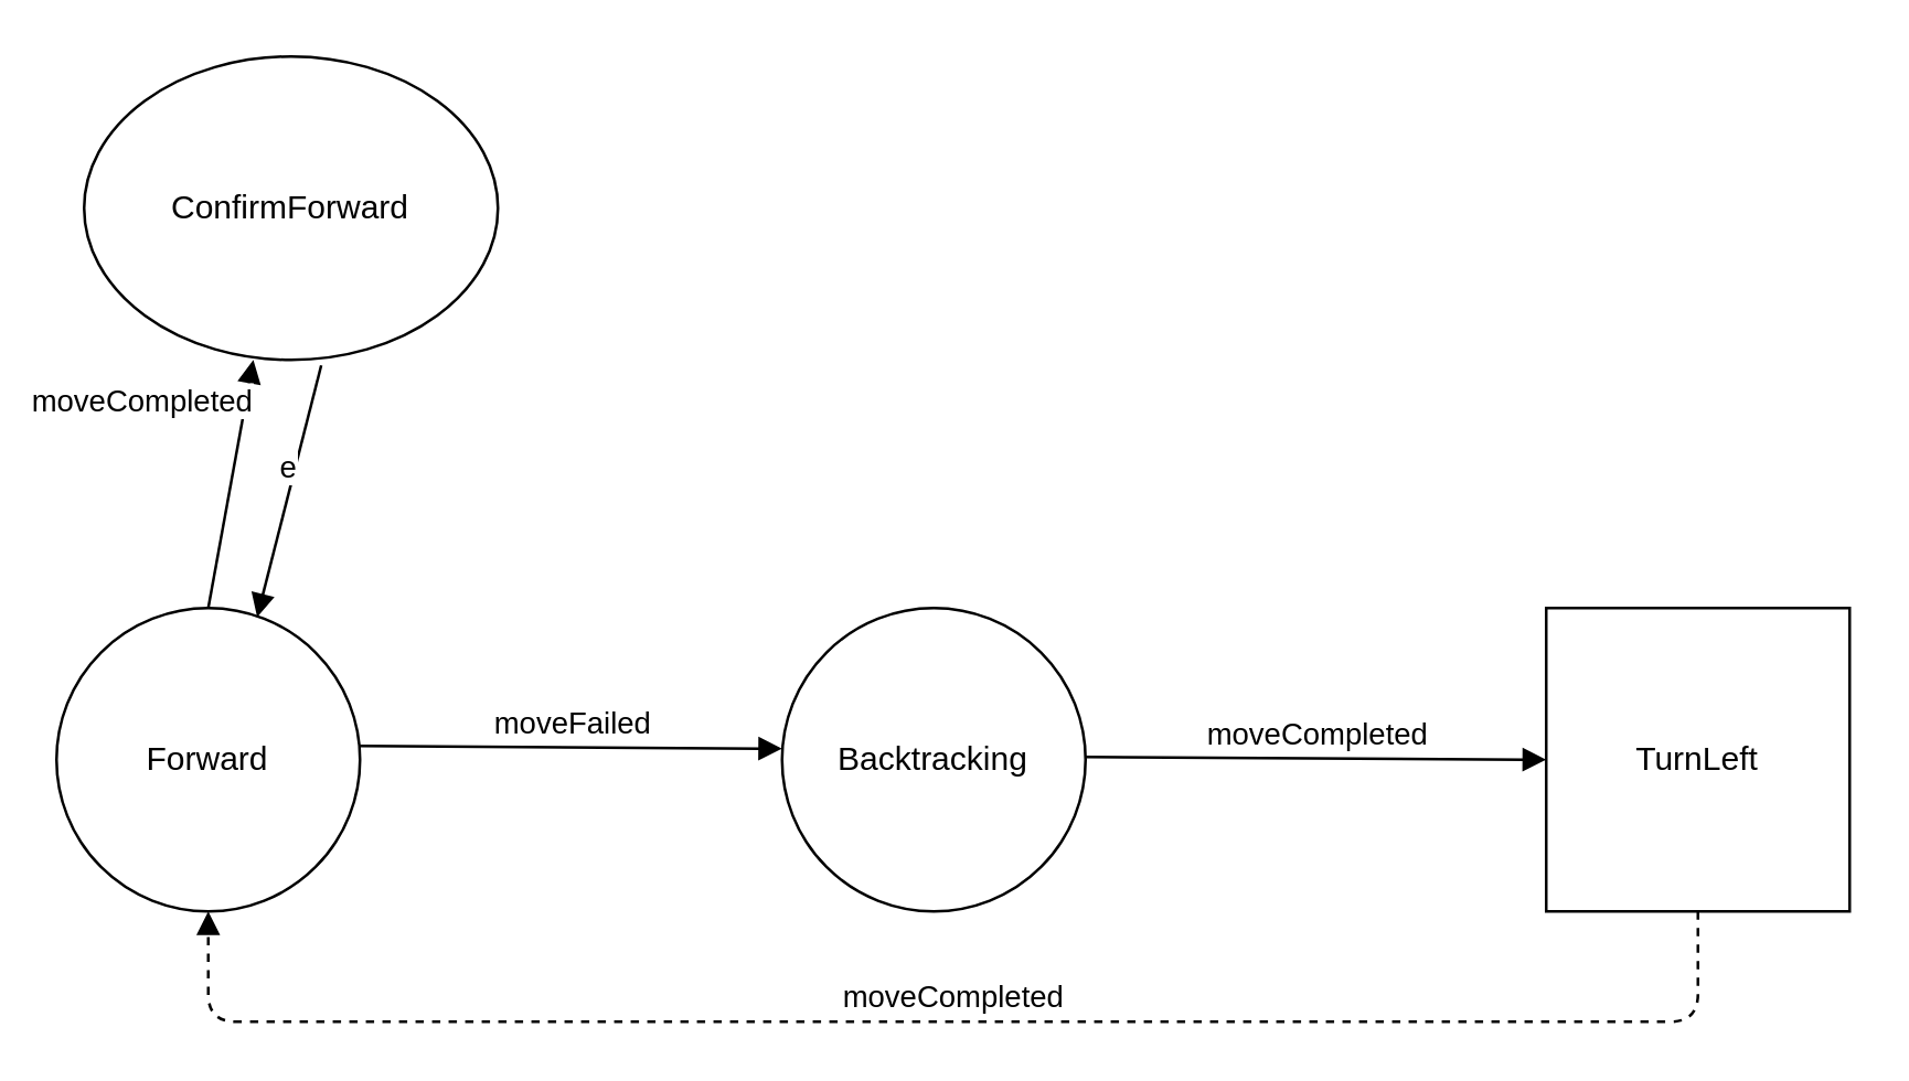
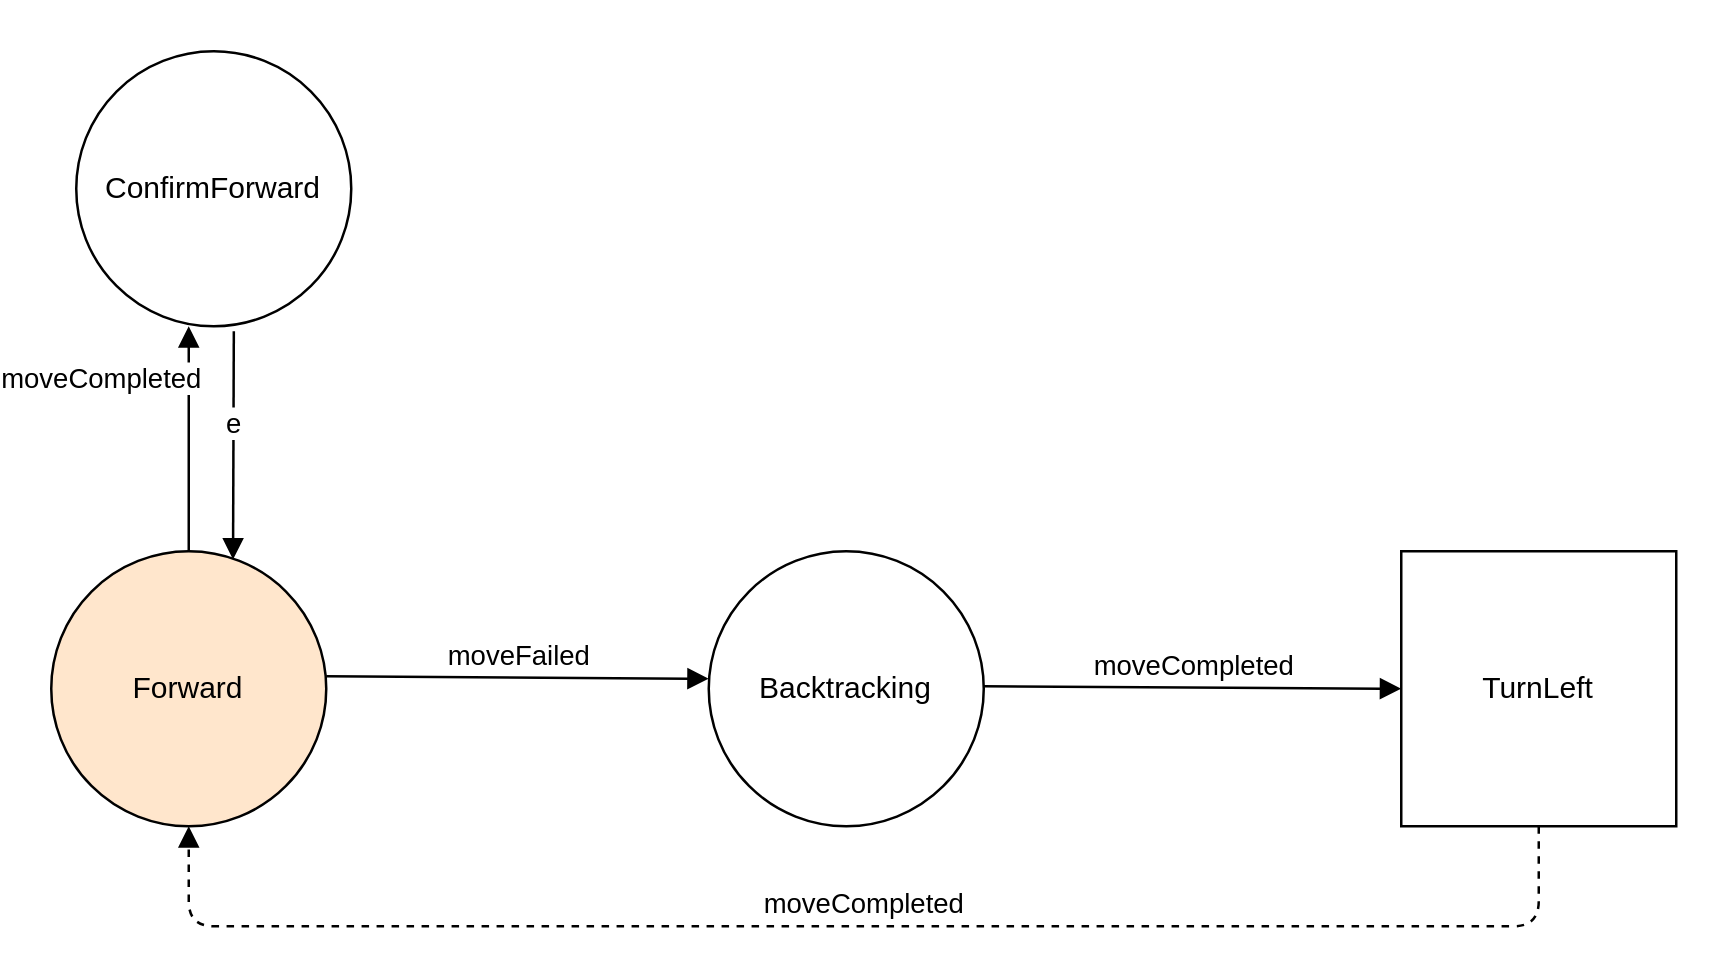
- <mxCell id="8" value="ConfirmForward" style="ellipse;whiteSpace=wrap;html=1;" vertex="1" parent="1"><mxGeometry x="30" y="20" width="150" height="110" as="geometry" /></mxCell>
+ <mxCell id="8" value="ConfirmForward" style="ellipse;whiteSpace=wrap;html=1;" vertex="1" parent="1"><mxGeometry x="30" y="20" width="110" height="110" as="geometry" /></mxCell>
- <mxCell id="2" value="Forward" style="ellipse;whiteSpace=wrap;html=1;" vertex="1" parent="1"><mxGeometry x="20" y="220" width="110" height="110" as="geometry" /></mxCell>
+ <mxCell id="2" value="Forward" style="ellipse;whiteSpace=wrap;html=1;fillColor=#ffe6cc;" vertex="1" parent="1"><mxGeometry x="20" y="220" width="110" height="110" as="geometry" /></mxCell>
